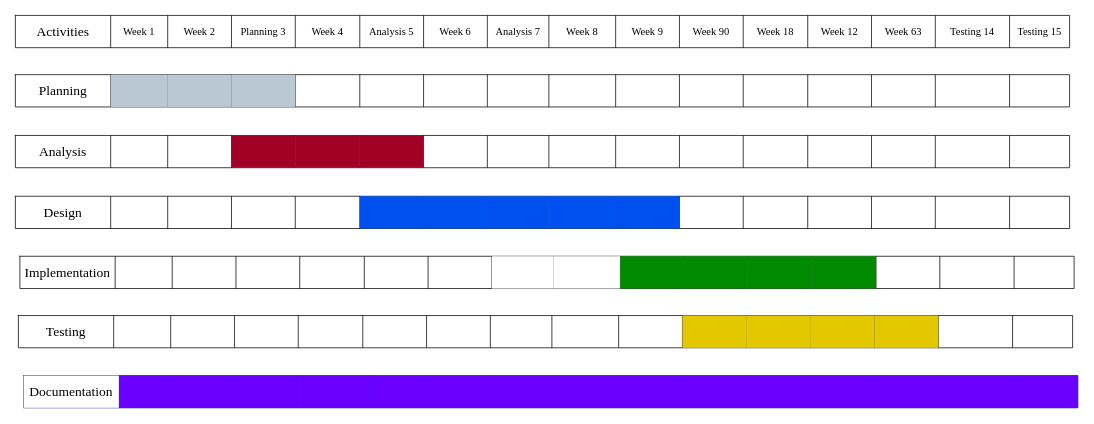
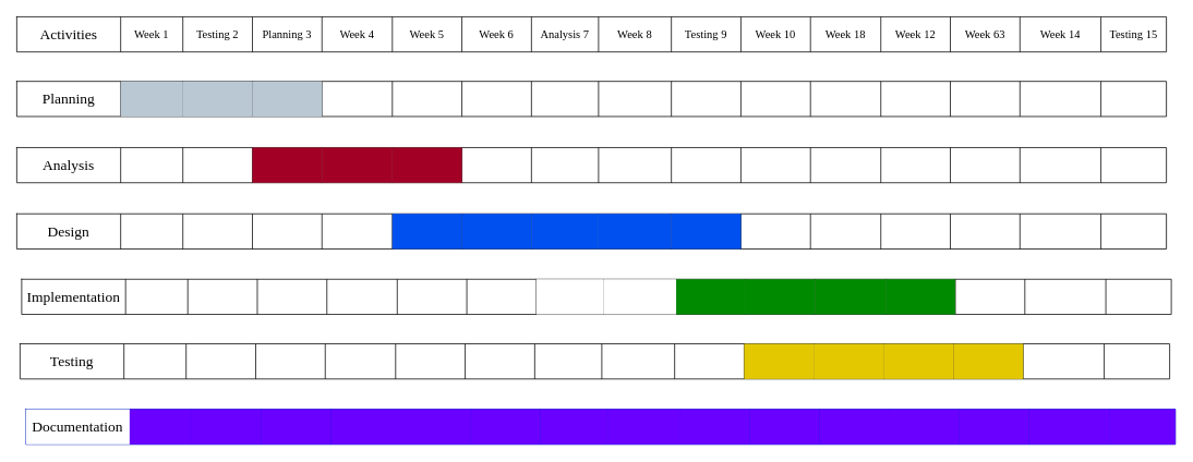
- <mxCell id="6" value="&lt;font face=&quot;Times New Roman&quot; style=&quot;font-size: 14px;&quot;&gt;Week 2&lt;/font&gt;" style="shape=partialRectangle;html=1;whiteSpace=wrap;connectable=0;strokeColor=inherit;overflow=hidden;fillColor=none;top=0;left=0;bottom=0;right=0;pointerEvents=1;" parent="3" vertex="1"><mxGeometry x="203" width="85" height="43" as="geometry"><mxRectangle width="85" height="43" as="alternateBounds" /></mxGeometry></mxCell>
+ <mxCell id="6" value="&lt;font face=&quot;Times New Roman&quot; style=&quot;font-size: 14px;&quot;&gt;Testing 2&lt;/font&gt;" style="shape=partialRectangle;html=1;whiteSpace=wrap;connectable=0;strokeColor=inherit;overflow=hidden;fillColor=none;top=0;left=0;bottom=0;right=0;pointerEvents=1;" parent="3" vertex="1"><mxGeometry x="203" width="85" height="43" as="geometry"><mxRectangle width="85" height="43" as="alternateBounds" /></mxGeometry></mxCell>
- <mxCell id="9" value="&lt;font face=&quot;Times New Roman&quot; style=&quot;font-size: 14px;&quot;&gt;Analysis 5&lt;/font&gt;" style="shape=partialRectangle;html=1;whiteSpace=wrap;connectable=0;strokeColor=inherit;overflow=hidden;fillColor=none;top=0;left=0;bottom=0;right=0;pointerEvents=1;" parent="3" vertex="1"><mxGeometry x="459" width="85" height="43" as="geometry"><mxRectangle width="85" height="43" as="alternateBounds" /></mxGeometry></mxCell>
+ <mxCell id="9" value="&lt;font face=&quot;Times New Roman&quot; style=&quot;font-size: 14px;&quot;&gt;Week 5&lt;/font&gt;" style="shape=partialRectangle;html=1;whiteSpace=wrap;connectable=0;strokeColor=inherit;overflow=hidden;fillColor=none;top=0;left=0;bottom=0;right=0;pointerEvents=1;" parent="3" vertex="1"><mxGeometry x="459" width="85" height="43" as="geometry"><mxRectangle width="85" height="43" as="alternateBounds" /></mxGeometry></mxCell>
- <mxCell id="13" value="&lt;font face=&quot;Times New Roman&quot; style=&quot;font-size: 14px;&quot;&gt;Week 9&lt;/font&gt;" style="shape=partialRectangle;html=1;whiteSpace=wrap;connectable=0;strokeColor=inherit;overflow=hidden;fillColor=none;top=0;left=0;bottom=0;right=0;pointerEvents=1;" parent="3" vertex="1"><mxGeometry x="800" width="85" height="43" as="geometry"><mxRectangle width="85" height="43" as="alternateBounds" /></mxGeometry></mxCell>
+ <mxCell id="13" value="&lt;font face=&quot;Times New Roman&quot; style=&quot;font-size: 14px;&quot;&gt;Testing 9&lt;/font&gt;" style="shape=partialRectangle;html=1;whiteSpace=wrap;connectable=0;strokeColor=inherit;overflow=hidden;fillColor=none;top=0;left=0;bottom=0;right=0;pointerEvents=1;" parent="3" vertex="1"><mxGeometry x="800" width="85" height="43" as="geometry"><mxRectangle width="85" height="43" as="alternateBounds" /></mxGeometry></mxCell>
- <mxCell id="14" value="&lt;font face=&quot;Times New Roman&quot; style=&quot;font-size: 14px;&quot;&gt;Week 90&lt;/font&gt;" style="shape=partialRectangle;html=1;whiteSpace=wrap;connectable=0;strokeColor=inherit;overflow=hidden;fillColor=none;top=0;left=0;bottom=0;right=0;pointerEvents=1;" parent="3" vertex="1"><mxGeometry x="885" width="85" height="43" as="geometry"><mxRectangle width="85" height="43" as="alternateBounds" /></mxGeometry></mxCell>
+ <mxCell id="14" value="&lt;font face=&quot;Times New Roman&quot; style=&quot;font-size: 14px;&quot;&gt;Week 10&lt;/font&gt;" style="shape=partialRectangle;html=1;whiteSpace=wrap;connectable=0;strokeColor=inherit;overflow=hidden;fillColor=none;top=0;left=0;bottom=0;right=0;pointerEvents=1;" parent="3" vertex="1"><mxGeometry x="885" width="85" height="43" as="geometry"><mxRectangle width="85" height="43" as="alternateBounds" /></mxGeometry></mxCell>
- <mxCell id="18" value="&lt;font face=&quot;Times New Roman&quot; style=&quot;font-size: 14px;&quot;&gt;Testing 14&lt;/font&gt;" style="shape=partialRectangle;html=1;whiteSpace=wrap;connectable=0;strokeColor=inherit;overflow=hidden;fillColor=none;top=0;left=0;bottom=0;right=0;pointerEvents=1;" parent="3" vertex="1"><mxGeometry x="1226" width="99" height="43" as="geometry"><mxRectangle width="99" height="43" as="alternateBounds" /></mxGeometry></mxCell>
+ <mxCell id="18" value="&lt;font face=&quot;Times New Roman&quot; style=&quot;font-size: 14px;&quot;&gt;Week 14&lt;/font&gt;" style="shape=partialRectangle;html=1;whiteSpace=wrap;connectable=0;strokeColor=inherit;overflow=hidden;fillColor=none;top=0;left=0;bottom=0;right=0;pointerEvents=1;" parent="3" vertex="1"><mxGeometry x="1226" width="99" height="43" as="geometry"><mxRectangle width="99" height="43" as="alternateBounds" /></mxGeometry></mxCell>
